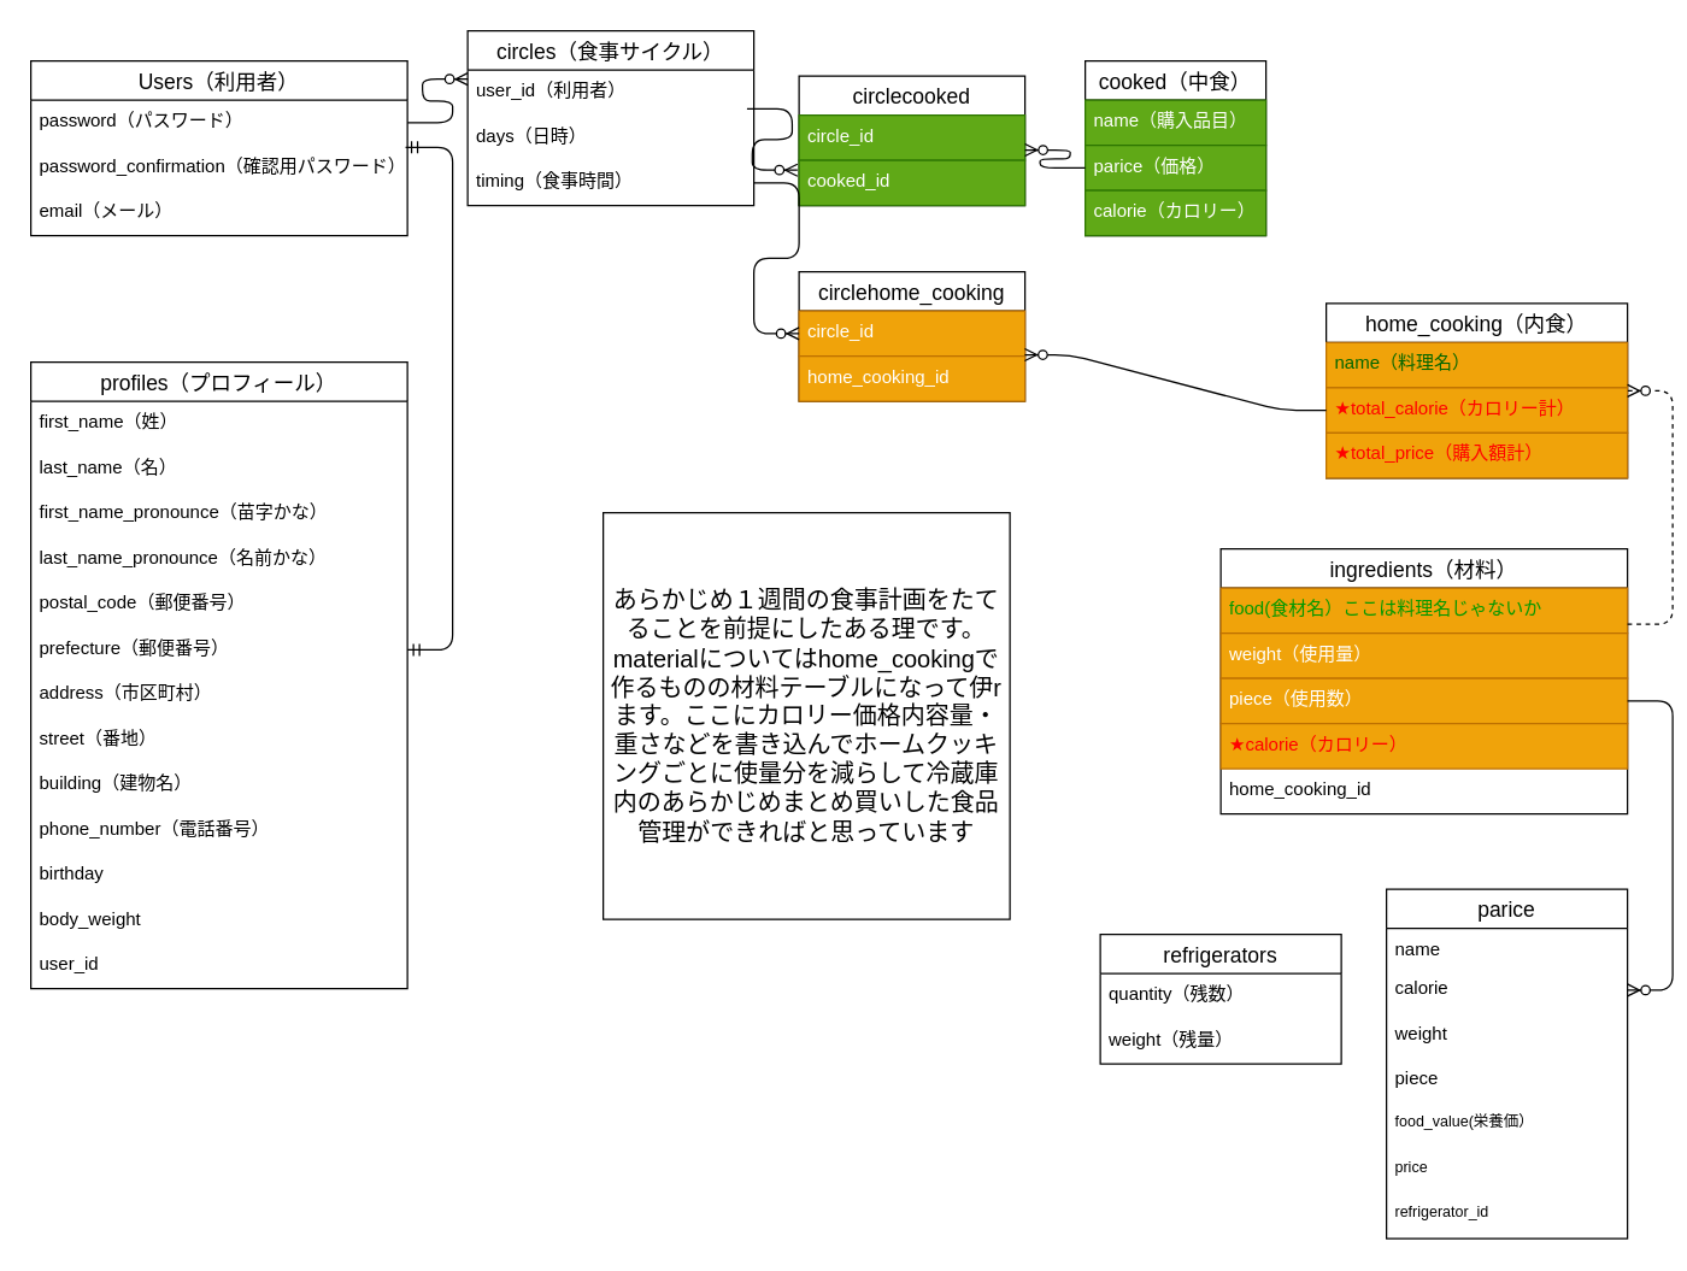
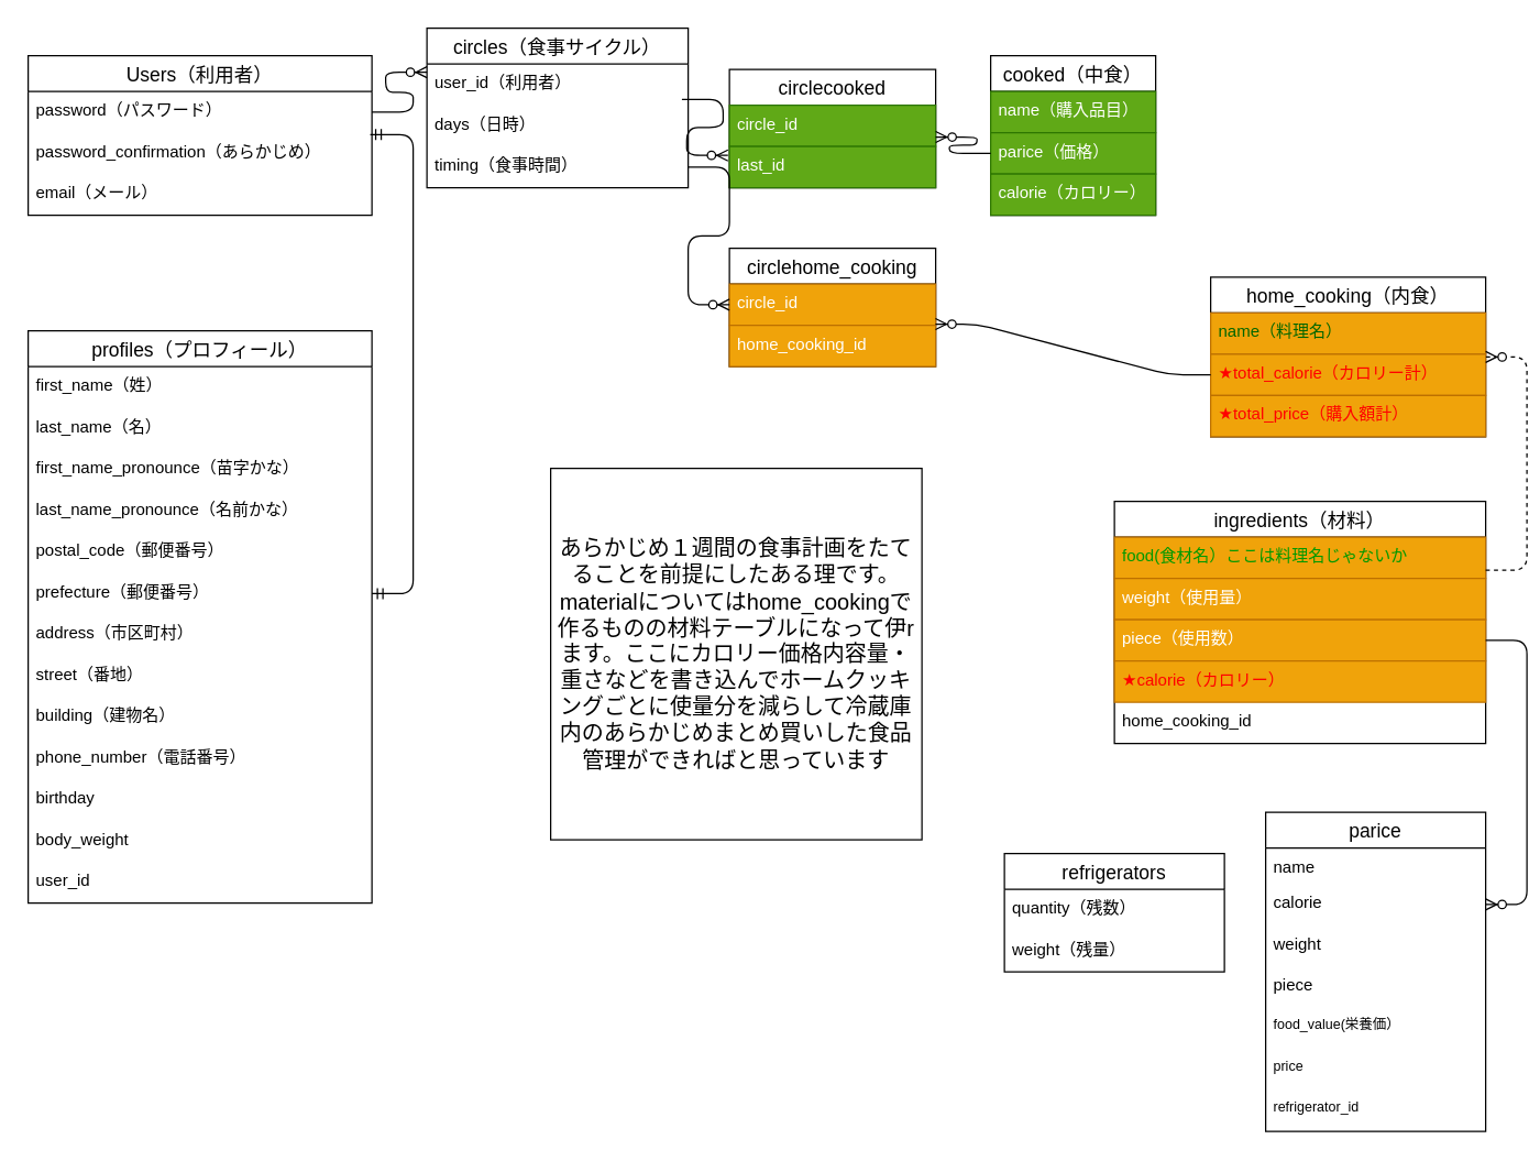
- <mxCell id="4" value="password_confirmation（確認用パスワード）" style="text;strokeColor=none;fillColor=none;spacingLeft=4;spacingRight=4;overflow=hidden;rotatable=0;points=[[0,0.5],[1,0.5]];portConstraint=eastwest;fontSize=12;" vertex="1" parent="2"><mxGeometry y="56" width="250" height="30" as="geometry" /></mxCell>
+ <mxCell id="4" value="password_confirmation（あらかじめ）" style="text;strokeColor=none;fillColor=none;spacingLeft=4;spacingRight=4;overflow=hidden;rotatable=0;points=[[0,0.5],[1,0.5]];portConstraint=eastwest;fontSize=12;" vertex="1" parent="2"><mxGeometry y="56" width="250" height="30" as="geometry" /></mxCell>
- <mxCell id="42" value="cooked_id" style="text;strokeColor=#2D7600;fillColor=#60a917;spacingLeft=4;spacingRight=4;overflow=hidden;rotatable=0;points=[[0,0.5],[1,0.5]];portConstraint=eastwest;fontSize=12;fontColor=#ffffff;" vertex="1" parent="40"><mxGeometry y="56" width="150" height="30" as="geometry" /></mxCell>
+ <mxCell id="42" value="last_id" style="text;strokeColor=#2D7600;fillColor=#60a917;spacingLeft=4;spacingRight=4;overflow=hidden;rotatable=0;points=[[0,0.5],[1,0.5]];portConstraint=eastwest;fontSize=12;fontColor=#ffffff;" vertex="1" parent="40"><mxGeometry y="56" width="150" height="30" as="geometry" /></mxCell>
